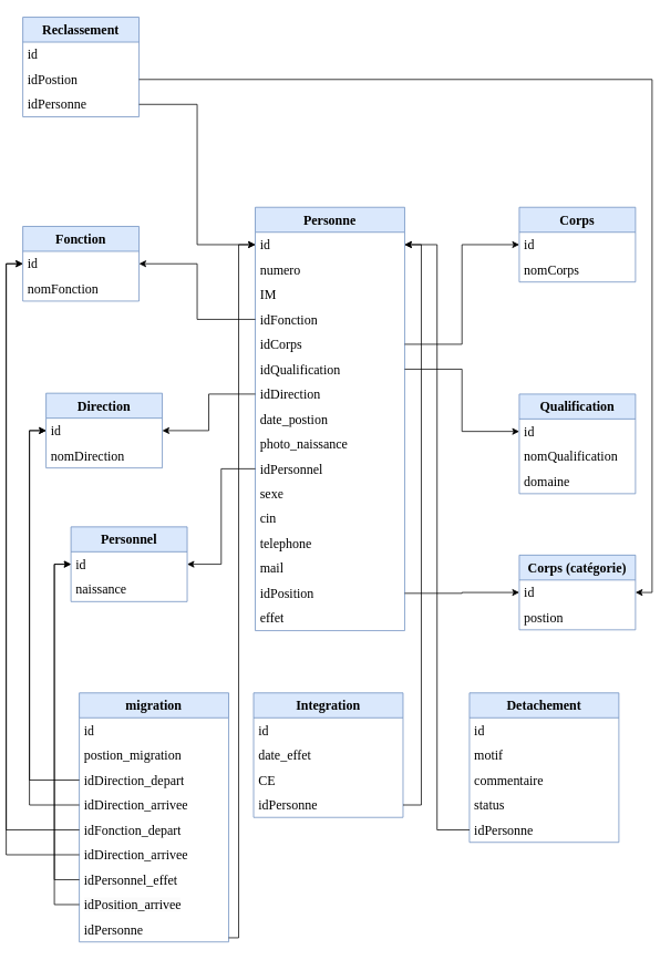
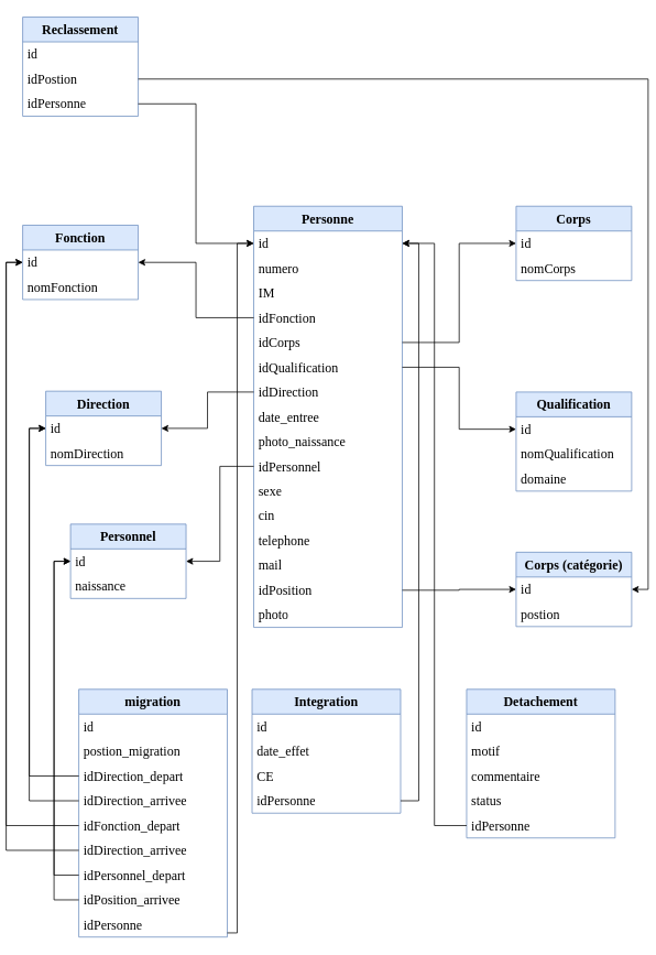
- <mxCell id="10" value="date_postion" style="text;strokeColor=none;fillColor=none;align=left;verticalAlign=middle;spacingLeft=4;spacingRight=4;overflow=hidden;points=[[0,0.5],[1,0.5]];portConstraint=eastwest;rotatable=0;whiteSpace=wrap;html=1;fontFamily=Verdana;fontSize=16;fontColor=#000000;" parent="2" vertex="1"><mxGeometry y="240" width="180" height="30" as="geometry" /></mxCell>
+ <mxCell id="10" value="date_entree" style="text;strokeColor=none;fillColor=none;align=left;verticalAlign=middle;spacingLeft=4;spacingRight=4;overflow=hidden;points=[[0,0.5],[1,0.5]];portConstraint=eastwest;rotatable=0;whiteSpace=wrap;html=1;fontFamily=Verdana;fontSize=16;fontColor=#000000;" parent="2" vertex="1"><mxGeometry y="240" width="180" height="30" as="geometry" /></mxCell>
- <mxCell id="18" value="effet" style="text;strokeColor=none;fillColor=none;align=left;verticalAlign=middle;spacingLeft=4;spacingRight=4;overflow=hidden;points=[[0,0.5],[1,0.5]];portConstraint=eastwest;rotatable=0;whiteSpace=wrap;html=1;fontFamily=Verdana;fontSize=16;fontColor=#000000;" parent="2" vertex="1"><mxGeometry y="480" width="180" height="30" as="geometry" /></mxCell>
+ <mxCell id="18" value="photo" style="text;strokeColor=none;fillColor=none;align=left;verticalAlign=middle;spacingLeft=4;spacingRight=4;overflow=hidden;points=[[0,0.5],[1,0.5]];portConstraint=eastwest;rotatable=0;whiteSpace=wrap;html=1;fontFamily=Verdana;fontSize=16;fontColor=#000000;" parent="2" vertex="1"><mxGeometry y="480" width="180" height="30" as="geometry" /></mxCell>
- <mxCell id="39" value="idPersonnel_effet" style="text;strokeColor=none;fillColor=none;align=left;verticalAlign=middle;spacingLeft=4;spacingRight=4;overflow=hidden;points=[[0,0.5],[1,0.5]];portConstraint=eastwest;rotatable=0;whiteSpace=wrap;html=1;fontFamily=Verdana;fontSize=16;fontColor=#000000;" parent="32" vertex="1"><mxGeometry y="210" width="180" height="30" as="geometry" /></mxCell>
+ <mxCell id="39" value="idPersonnel_depart" style="text;strokeColor=none;fillColor=none;align=left;verticalAlign=middle;spacingLeft=4;spacingRight=4;overflow=hidden;points=[[0,0.5],[1,0.5]];portConstraint=eastwest;rotatable=0;whiteSpace=wrap;html=1;fontFamily=Verdana;fontSize=16;fontColor=#000000;" parent="32" vertex="1"><mxGeometry y="210" width="180" height="30" as="geometry" /></mxCell>
